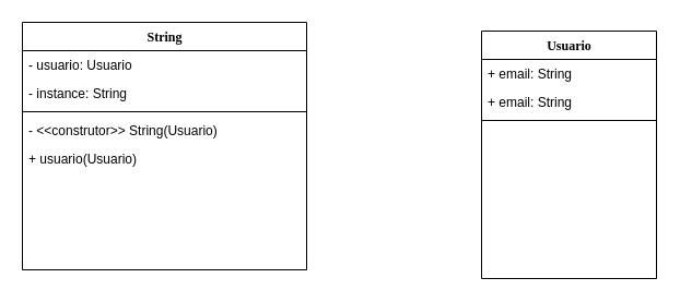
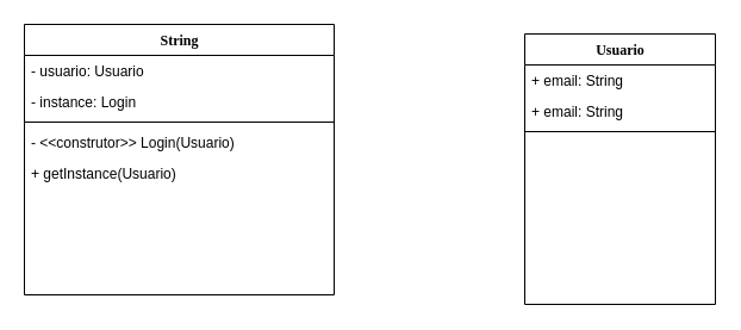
- <mxCell id="4" value="- instance: String" style="text;html=1;strokeColor=none;fillColor=none;align=left;verticalAlign=top;spacingLeft=4;spacingRight=4;whiteSpace=wrap;overflow=hidden;rotatable=0;points=[[0,0.5],[1,0.5]];portConstraint=eastwest;" parent="2" vertex="1"><mxGeometry y="52" width="260" height="26" as="geometry" /></mxCell>
+ <mxCell id="4" value="- instance: Login" style="text;html=1;strokeColor=none;fillColor=none;align=left;verticalAlign=top;spacingLeft=4;spacingRight=4;whiteSpace=wrap;overflow=hidden;rotatable=0;points=[[0,0.5],[1,0.5]];portConstraint=eastwest;" parent="2" vertex="1"><mxGeometry y="52" width="260" height="26" as="geometry" /></mxCell>
- <mxCell id="6" value="- &amp;lt;&amp;lt;construtor&amp;gt;&amp;gt; String(Usuario)" style="text;html=1;strokeColor=none;fillColor=none;align=left;verticalAlign=top;spacingLeft=4;spacingRight=4;whiteSpace=wrap;overflow=hidden;rotatable=0;points=[[0,0.5],[1,0.5]];portConstraint=eastwest;" parent="2" vertex="1"><mxGeometry y="86" width="260" height="26" as="geometry" /></mxCell>
+ <mxCell id="6" value="- &amp;lt;&amp;lt;construtor&amp;gt;&amp;gt; Login(Usuario)" style="text;html=1;strokeColor=none;fillColor=none;align=left;verticalAlign=top;spacingLeft=4;spacingRight=4;whiteSpace=wrap;overflow=hidden;rotatable=0;points=[[0,0.5],[1,0.5]];portConstraint=eastwest;" parent="2" vertex="1"><mxGeometry y="86" width="260" height="26" as="geometry" /></mxCell>
- <mxCell id="7" value="+ usuario(Usuario)" style="text;html=1;strokeColor=none;fillColor=none;align=left;verticalAlign=top;spacingLeft=4;spacingRight=4;whiteSpace=wrap;overflow=hidden;rotatable=0;points=[[0,0.5],[1,0.5]];portConstraint=eastwest;" parent="2" vertex="1"><mxGeometry y="112" width="260" height="26" as="geometry" /></mxCell>
+ <mxCell id="7" value="+ getInstance(Usuario)" style="text;html=1;strokeColor=none;fillColor=none;align=left;verticalAlign=top;spacingLeft=4;spacingRight=4;whiteSpace=wrap;overflow=hidden;rotatable=0;points=[[0,0.5],[1,0.5]];portConstraint=eastwest;" parent="2" vertex="1"><mxGeometry y="112" width="260" height="26" as="geometry" /></mxCell>
